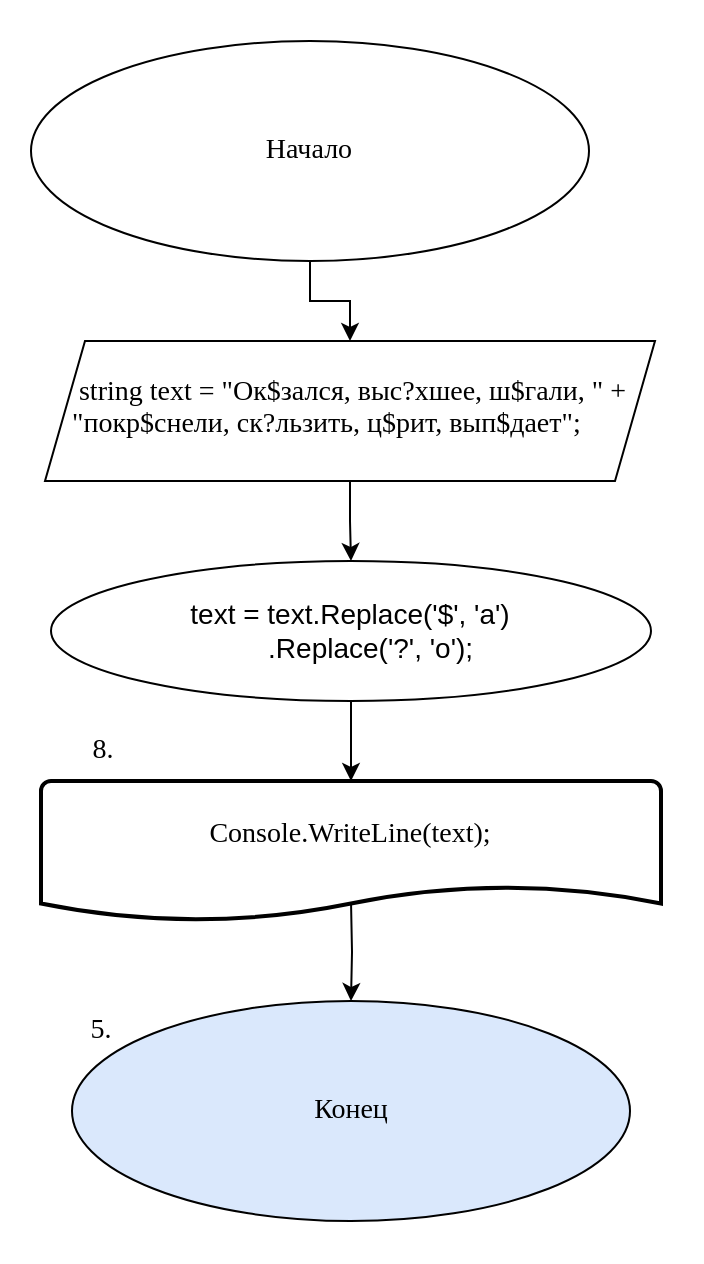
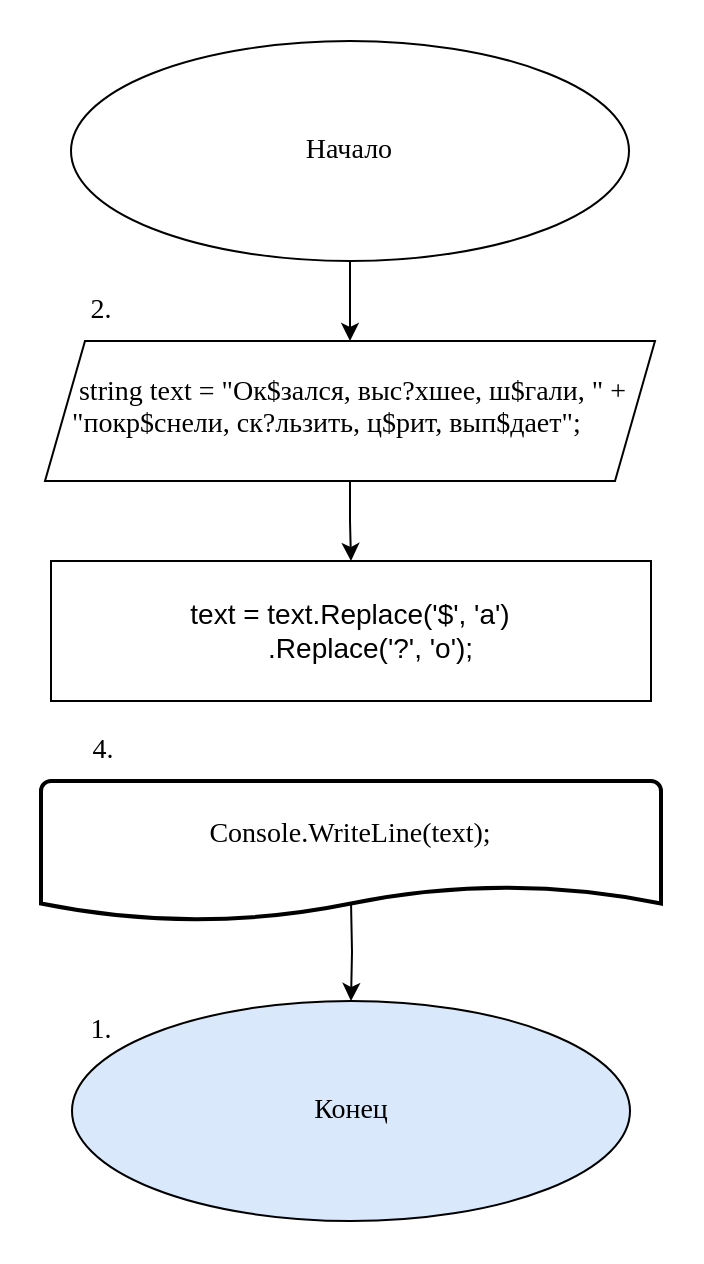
- <mxCell id="3" value="Начало" style="ellipse;whiteSpace=wrap;html=1;fontFamily=Times New Roman;fontSize=14;" vertex="1" parent="1"><mxGeometry x="15" y="20" width="279" height="110" as="geometry" /></mxCell>
+ <mxCell id="3" value="Начало" style="ellipse;whiteSpace=wrap;html=1;fontFamily=Times New Roman;fontSize=14;" vertex="1" parent="1"><mxGeometry x="35" y="20" width="279" height="110" as="geometry" /></mxCell>
+ <mxCell id="11" value="2." style="text;html=1;align=center;verticalAlign=middle;resizable=0;points=[];autosize=1;strokeColor=none;fillColor=none;fontFamily=Times New Roman;fontSize=14;" vertex="1" parent="1"><mxGeometry x="35" y="140" width="30" height="30" as="geometry" /></mxCell>
- <mxCell id="7" value="&lt;div style=&quot;text-align: justify; font-size: 14px;&quot;&gt;&lt;div&gt;&lt;br&gt;&lt;/div&gt;&lt;div&gt;text = text.Replace('$', 'а')&lt;/div&gt;&lt;div&gt;&amp;nbsp; &amp;nbsp; &amp;nbsp; &amp;nbsp; &amp;nbsp; .Replace('?', 'о');&lt;/div&gt;&lt;div&gt;&lt;br&gt;&lt;/div&gt;&lt;/div&gt;" style="ellipse;whiteSpace=wrap;html=1;" vertex="1" parent="1"><mxGeometry x="25" y="280" width="300" height="70" as="geometry" /></mxCell>
+ <mxCell id="7" value="&lt;div style=&quot;text-align: justify; font-size: 14px;&quot;&gt;&lt;div&gt;&lt;br&gt;&lt;/div&gt;&lt;div&gt;text = text.Replace('$', 'а')&lt;/div&gt;&lt;div&gt;&amp;nbsp; &amp;nbsp; &amp;nbsp; &amp;nbsp; &amp;nbsp; .Replace('?', 'о');&lt;/div&gt;&lt;div&gt;&lt;br&gt;&lt;/div&gt;&lt;/div&gt;" style="rounded=0;whiteSpace=wrap;html=1;" vertex="1" parent="1"><mxGeometry x="25" y="280" width="300" height="70" as="geometry" /></mxCell>
- <mxCell id="6" value="" style="edgeStyle=orthogonalEdgeStyle;rounded=0;orthogonalLoop=1;jettySize=auto;html=1;" edge="1" parent="1" source="7" target="9"><mxGeometry relative="1" as="geometry" /></mxCell>
- <mxCell id="12" value="8." style="text;html=1;align=center;verticalAlign=middle;resizable=0;points=[];autosize=1;strokeColor=none;fillColor=none;fontFamily=Times New Roman;fontSize=14;" vertex="1" parent="1"><mxGeometry x="35.5" y="360" width="30" height="30" as="geometry" /></mxCell>
+ <mxCell id="12" value="4." style="text;html=1;align=center;verticalAlign=middle;resizable=0;points=[];autosize=1;strokeColor=none;fillColor=none;fontFamily=Times New Roman;fontSize=14;" vertex="1" parent="1"><mxGeometry x="35.5" y="360" width="30" height="30" as="geometry" /></mxCell>
- <mxCell id="13" value="5." style="text;html=1;align=center;verticalAlign=middle;resizable=0;points=[];autosize=1;strokeColor=none;fillColor=none;fontFamily=Times New Roman;fontSize=14;" vertex="1" parent="1"><mxGeometry x="35" y="500" width="30" height="30" as="geometry" /></mxCell>
+ <mxCell id="13" value="1." style="text;html=1;align=center;verticalAlign=middle;resizable=0;points=[];autosize=1;strokeColor=none;fillColor=none;fontFamily=Times New Roman;fontSize=14;" vertex="1" parent="1"><mxGeometry x="35" y="500" width="30" height="30" as="geometry" /></mxCell>
